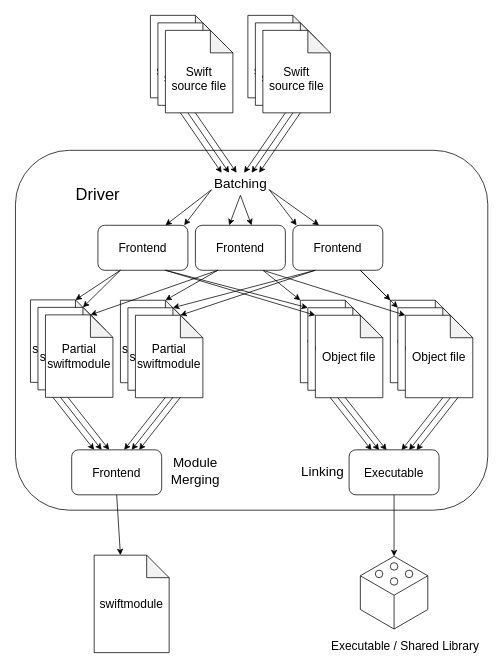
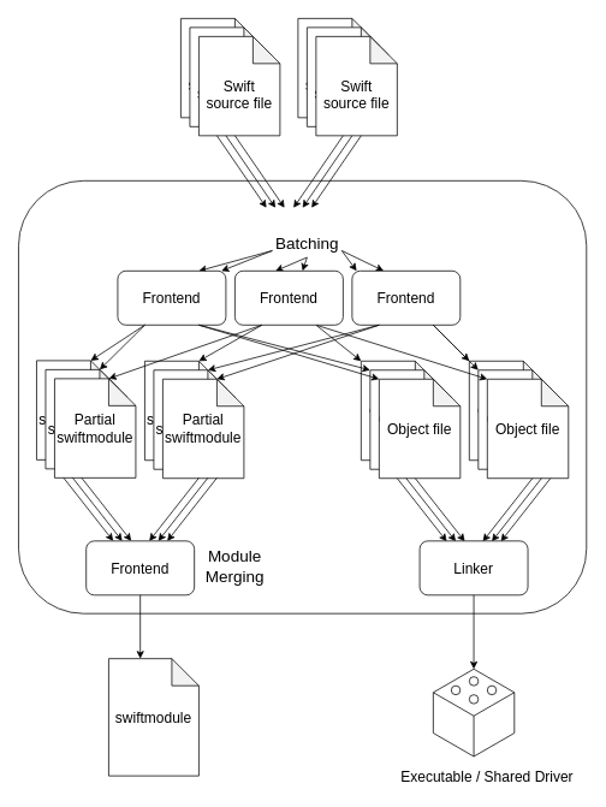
- <mxCell id="43" value="&lt;font style=&quot;font-size: 18px&quot;&gt;Batching&lt;/font&gt;" style="text;html=1;strokeColor=none;fillColor=none;align=center;verticalAlign=middle;whiteSpace=wrap;rounded=0;glass=0;comic=1;fontFamily=Helvetica;fontSize=16;" parent="1" vertex="1"><mxGeometry x="281.5" y="230" width="77" height="30" as="geometry" /></mxCell>
+ <mxCell id="43" value="&lt;font style=&quot;font-size: 18px&quot;&gt;Batching&lt;/font&gt;" style="text;html=1;strokeColor=none;fillColor=none;align=center;verticalAlign=middle;whiteSpace=wrap;rounded=0;glass=0;comic=1;fontFamily=Helvetica;fontSize=16;" parent="1" vertex="1"><mxGeometry x="301.5" y="255" width="77" height="30" as="geometry" /></mxCell>
- <mxCell id="44" value="&lt;font style=&quot;font-size: 22px;&quot;&gt;Driver&lt;/font&gt;" style="text;html=1;strokeColor=none;fillColor=none;align=center;verticalAlign=middle;whiteSpace=wrap;rounded=0;glass=0;comic=1;fontFamily=Helvetica;fontSize=22;" parent="1" vertex="1"><mxGeometry x="110" y="250" width="40" height="20" as="geometry" /></mxCell>
- <mxCell id="86" value="Linking" style="text;html=1;strokeColor=none;fillColor=none;align=center;verticalAlign=middle;whiteSpace=wrap;rounded=0;fontFamily=Helvetica;fontSize=18;" parent="1" vertex="1"><mxGeometry x="400" y="616.77" width="60" height="25.455" as="geometry" /></mxCell>
- <mxCell id="83" value="Executable" style="rounded=1;whiteSpace=wrap;html=1;strokeWidth=1;fontFamily=Helvetica;fontSize=16;direction=south;" parent="1" vertex="1"><mxGeometry x="465" y="599.5" width="120" height="60" as="geometry" /></mxCell>
+ <mxCell id="83" value="Linker" style="rounded=1;whiteSpace=wrap;html=1;strokeWidth=1;fontFamily=Helvetica;fontSize=16;direction=south;" parent="1" vertex="1"><mxGeometry x="465" y="599.5" width="120" height="60" as="geometry" /></mxCell>
- <mxCell id="8" value="swiftmodule" style="shape=note;whiteSpace=wrap;html=1;backgroundOutline=1;darkOpacity=0.05;fontFamily=Helvetica;fontSize=16;" parent="1" vertex="1"><mxGeometry x="125" y="740" width="100" height="130" as="geometry" /></mxCell>
+ <mxCell id="8" value="swiftmodule" style="shape=note;whiteSpace=wrap;html=1;backgroundOutline=1;darkOpacity=0.05;fontFamily=Helvetica;fontSize=16;" parent="1" vertex="1"><mxGeometry x="120" y="730" width="100" height="130" as="geometry" /></mxCell>
- <mxCell id="42" value="Executable / Shared Library" style="text;html=1;strokeColor=none;fillColor=none;align=center;verticalAlign=middle;whiteSpace=wrap;rounded=0;fontFamily=Helvetica;fontSize=16;" parent="35" vertex="1"><mxGeometry x="-5" y="110" width="200" height="22.22" as="geometry" /></mxCell>
+ <mxCell id="42" value="Executable / Shared Driver" style="text;html=1;strokeColor=none;fillColor=none;align=center;verticalAlign=middle;whiteSpace=wrap;rounded=0;fontFamily=Helvetica;fontSize=16;" parent="35" vertex="1"><mxGeometry x="-5" y="110" width="200" height="22.22" as="geometry" /></mxCell>
